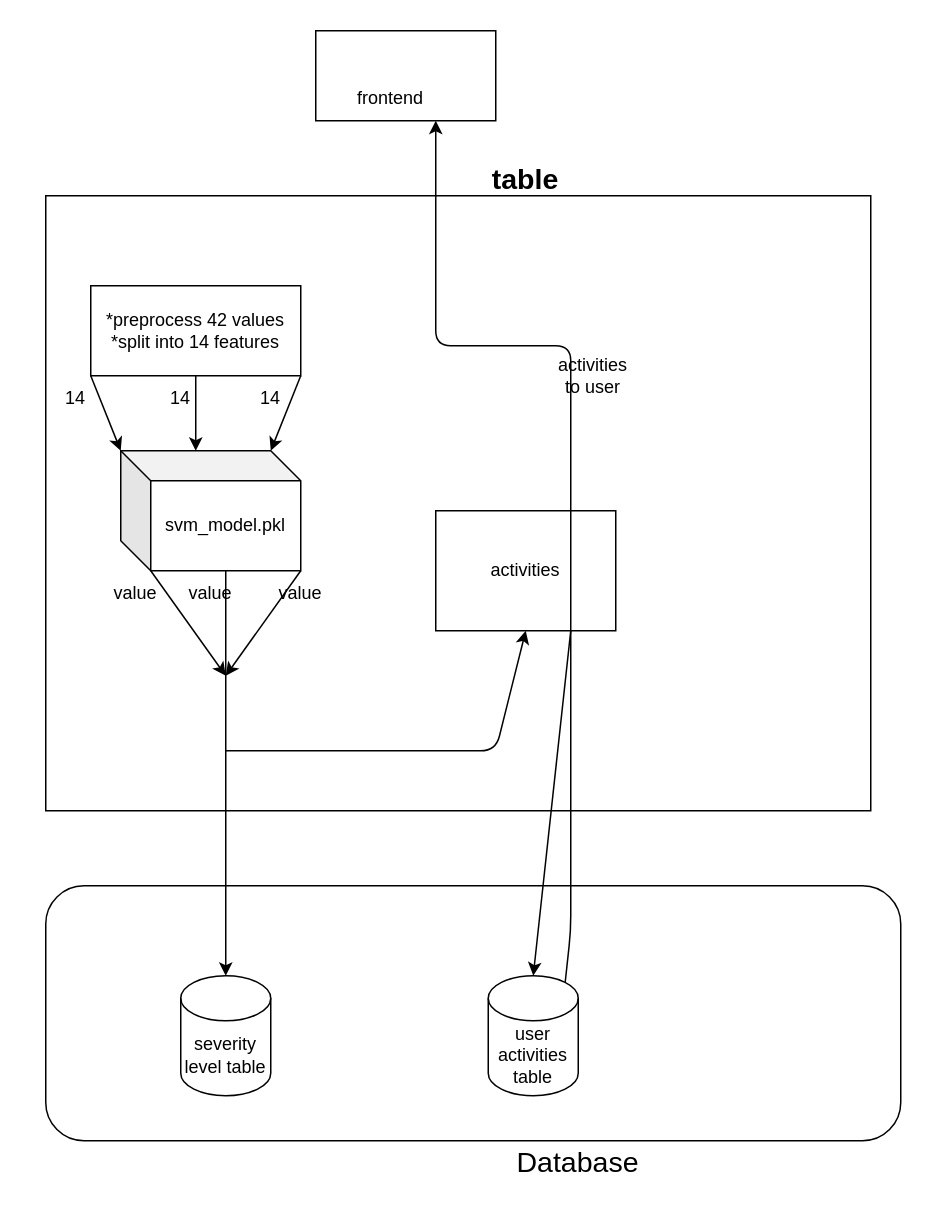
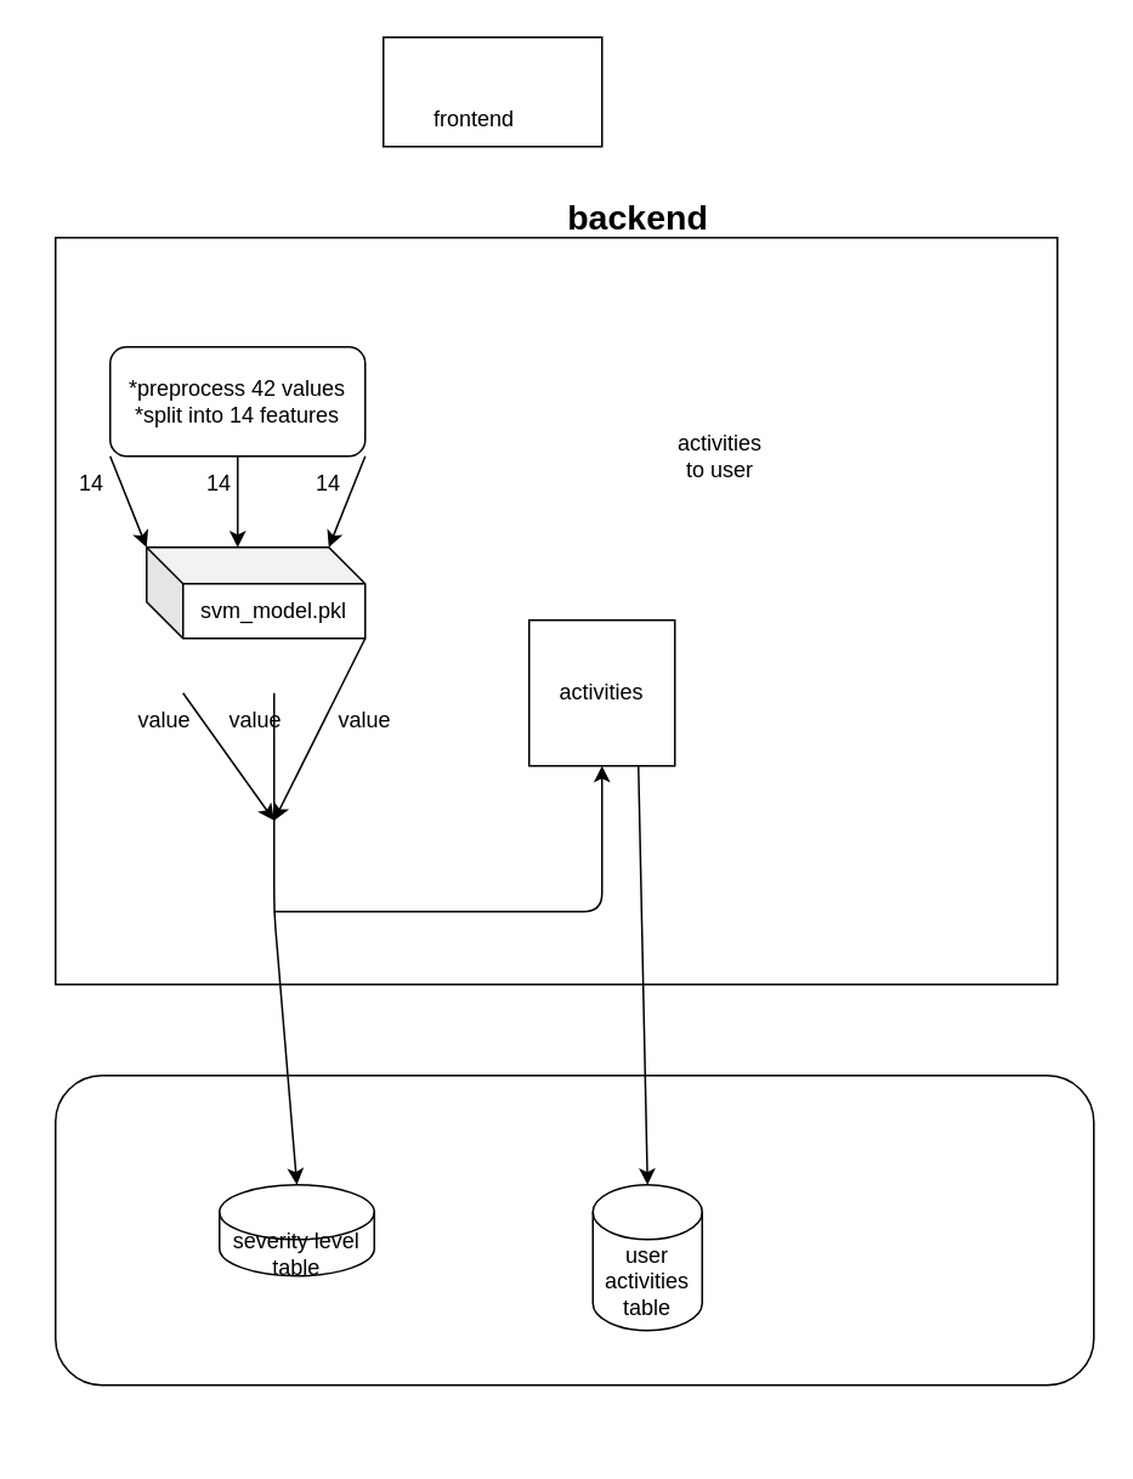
- <mxCell id="27" value="&lt;b&gt;&lt;font style=&quot;font-size: 19px;&quot;&gt;table&lt;/font&gt;&lt;/b&gt;" style="text;html=1;strokeColor=none;fillColor=none;align=center;verticalAlign=middle;whiteSpace=wrap;rounded=0;" vertex="1" parent="1"><mxGeometry x="300" y="100" width="100" height="40" as="geometry" /></mxCell>
+ <mxCell id="27" value="&lt;b&gt;&lt;font style=&quot;font-size: 19px;&quot;&gt;backend&lt;/font&gt;&lt;/b&gt;" style="text;html=1;strokeColor=none;fillColor=none;align=center;verticalAlign=middle;whiteSpace=wrap;rounded=0;" vertex="1" parent="1"><mxGeometry x="300" y="100" width="100" height="40" as="geometry" /></mxCell>
- <mxCell id="6" value="*preprocess 42 values&lt;br&gt;*split into 14 features" style="rounded=0;whiteSpace=wrap;html=1;" vertex="1" parent="1"><mxGeometry x="60" y="190" width="140" height="60" as="geometry" /></mxCell>
+ <mxCell id="6" value="*preprocess 42 values&lt;br&gt;*split into 14 features" style="whiteSpace=wrap;html=1;rounded=1;" vertex="1" parent="1"><mxGeometry x="60" y="190" width="140" height="60" as="geometry" /></mxCell>
- <mxCell id="25" value="" style="endArrow=classic;html=1;exitX=0.855;exitY=0;exitDx=0;exitDy=4.35;exitPerimeter=0;entryX=1;entryY=1;entryDx=0;entryDy=0;" edge="1" parent="1" source="23" target="5"><mxGeometry width="50" height="50" relative="1" as="geometry"><mxPoint x="290" y="460" as="sourcePoint" /><mxPoint x="310" y="150" as="targetPoint" /><Array as="points"><mxPoint x="380" y="620" /><mxPoint x="380" y="230" /><mxPoint x="290" y="230" /></Array></mxGeometry></mxCell>
- <mxCell id="7" value="svm_model.pkl" style="shape=cube;whiteSpace=wrap;html=1;boundedLbl=1;backgroundOutline=1;darkOpacity=0.05;darkOpacity2=0.1;" vertex="1" parent="1"><mxGeometry x="80" y="300" width="120" height="80" as="geometry" /></mxCell>
+ <mxCell id="7" value="svm_model.pkl" style="shape=cube;whiteSpace=wrap;html=1;boundedLbl=1;backgroundOutline=1;darkOpacity=0.05;darkOpacity2=0.1;" vertex="1" parent="1"><mxGeometry x="80" y="300" width="120" height="50" as="geometry" /></mxCell>
- <mxCell id="22" value="activities&lt;br&gt;" style="whiteSpace=wrap;html=1;aspect=fixed;" vertex="1" parent="1"><mxGeometry x="290" y="340" width="120" height="80" as="geometry" /></mxCell>
+ <mxCell id="22" value="activities&lt;br&gt;" style="whiteSpace=wrap;html=1;aspect=fixed;" vertex="1" parent="1"><mxGeometry x="290" y="340" width="80" height="80" as="geometry" /></mxCell>
- <mxCell id="17" value="severity level table&lt;br&gt;" style="shape=cylinder3;whiteSpace=wrap;html=1;boundedLbl=1;backgroundOutline=1;size=15;" vertex="1" parent="1"><mxGeometry x="120" y="650" width="60" height="80" as="geometry" /></mxCell>
+ <mxCell id="17" value="severity level table&lt;br&gt;" style="shape=cylinder3;whiteSpace=wrap;html=1;boundedLbl=1;backgroundOutline=1;size=15;" vertex="1" parent="1"><mxGeometry x="120" y="650" width="85" height="50" as="geometry" /></mxCell>
- <mxCell id="28" value="Database&lt;br&gt;" style="text;html=1;strokeColor=none;fillColor=none;align=center;verticalAlign=middle;whiteSpace=wrap;rounded=0;fontSize=19;" vertex="1" parent="1"><mxGeometry x="355" y="760" width="60" height="30" as="geometry" /></mxCell>
